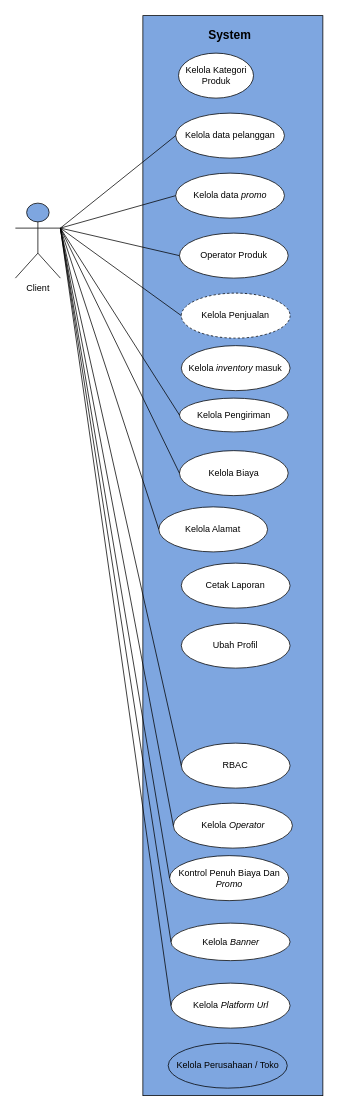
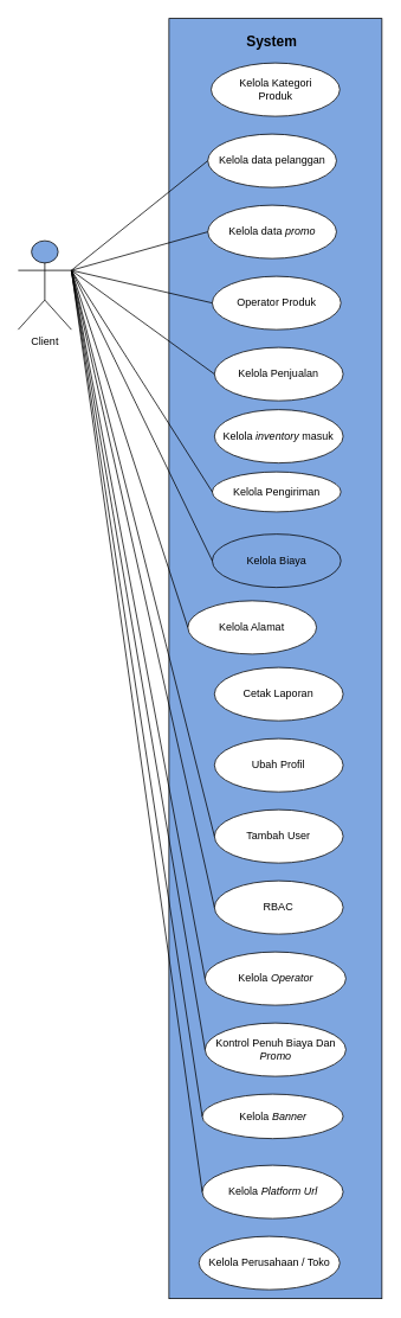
- <mxCell id="3" value="Kelola Kategori&lt;div&gt;Produk&lt;/div&gt;" style="ellipse;whiteSpace=wrap;html=1;" vertex="1" parent="1"><mxGeometry x="237.5" y="70" width="100" height="60" as="geometry" /></mxCell>
+ <mxCell id="3" value="Kelola Kategori&lt;div&gt;Produk&lt;/div&gt;" style="ellipse;whiteSpace=wrap;html=1;" vertex="1" parent="1"><mxGeometry x="237.5" y="70" width="145" height="60" as="geometry" /></mxCell>
- <mxCell id="6" value="Kelola Penjualan" style="ellipse;whiteSpace=wrap;html=1;dashed=1;" vertex="1" parent="1"><mxGeometry x="241.25" y="390" width="145" height="60" as="geometry" /></mxCell>
+ <mxCell id="6" value="Kelola Penjualan" style="ellipse;whiteSpace=wrap;html=1;" vertex="1" parent="1"><mxGeometry x="241.25" y="390" width="145" height="60" as="geometry" /></mxCell>
- <mxCell id="15" value="Kelola Biaya" style="ellipse;whiteSpace=wrap;html=1;" vertex="1" parent="1"><mxGeometry x="238.75" y="600" width="145" height="60" as="geometry" /></mxCell>
+ <mxCell id="15" value="Kelola Biaya" style="ellipse;whiteSpace=wrap;html=1;fillColor=#7ea6e0;" vertex="1" parent="1"><mxGeometry x="238.75" y="600" width="145" height="60" as="geometry" /></mxCell>
+ <mxCell id="25" style="rounded=0;orthogonalLoop=1;jettySize=auto;html=1;exitX=1;exitY=0.333;exitDx=0;exitDy=0;exitPerimeter=0;entryX=0;entryY=0.5;entryDx=0;entryDy=0;endArrow=none;endFill=0;" edge="1" parent="1" source="17" target="10"><mxGeometry relative="1" as="geometry"><mxPoint x="90" y="313" as="sourcePoint" /><mxPoint x="251" y="870" as="targetPoint" /></mxGeometry></mxCell>
+ <mxCell id="10" value="Tambah User" style="ellipse;whiteSpace=wrap;html=1;" vertex="1" parent="1"><mxGeometry x="241.25" y="910" width="145" height="60" as="geometry" /></mxCell>
- <mxCell id="29" value="Kontrol Penuh Biaya Dan &lt;i&gt;Promo&lt;/i&gt;" style="ellipse;whiteSpace=wrap;html=1;" vertex="1" parent="1"><mxGeometry x="225.63" y="1140" width="158.75" height="60" as="geometry" /></mxCell>
+ <mxCell id="29" value="Kontrol Penuh Biaya Dan &lt;i&gt;Promo&lt;/i&gt;" style="ellipse;whiteSpace=wrap;html=1;" vertex="1" parent="1"><mxGeometry x="230.63" y="1150" width="158.75" height="60" as="geometry" /></mxCell>
- <mxCell id="32" value="Kelola Perusahaan / Toko" style="ellipse;whiteSpace=wrap;html=1;fillColor=#7ea6e0;" vertex="1" parent="1"><mxGeometry x="223.75" y="1390" width="158.75" height="60" as="geometry" /></mxCell>
+ <mxCell id="32" value="Kelola Perusahaan / Toko" style="ellipse;whiteSpace=wrap;html=1;" vertex="1" parent="1"><mxGeometry x="223.75" y="1390" width="158.75" height="60" as="geometry" /></mxCell>
